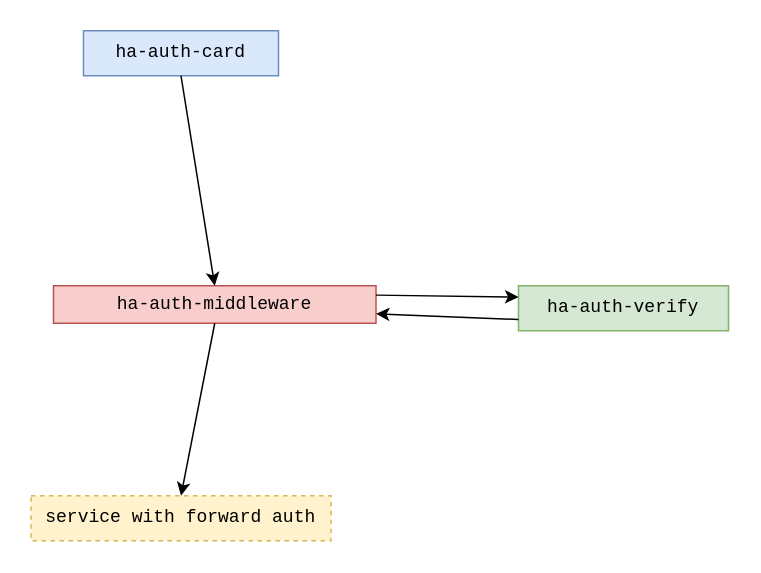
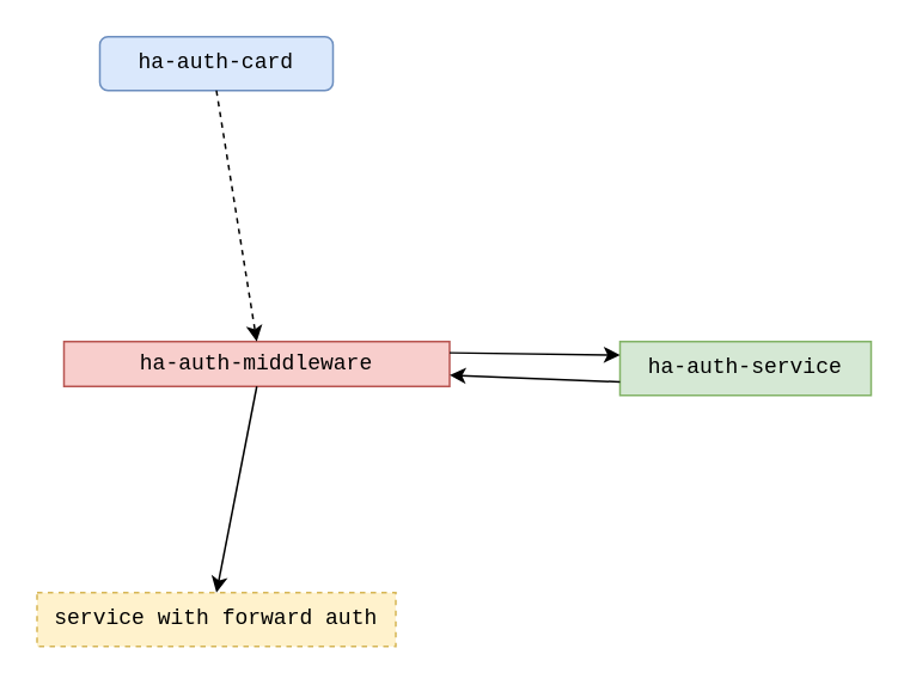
- <mxCell id="2" value="ha-auth-card" style="rounded=0;whiteSpace=wrap;html=1;fontFamily=Courier New;fillColor=#dae8fc;strokeColor=#6c8ebf;" vertex="1" parent="1"><mxGeometry x="55" y="20" width="130" height="30" as="geometry" /></mxCell>
+ <mxCell id="2" value="ha-auth-card" style="whiteSpace=wrap;html=1;fontFamily=Courier New;fillColor=#dae8fc;strokeColor=#6c8ebf;rounded=1;" vertex="1" parent="1"><mxGeometry x="55" y="20" width="130" height="30" as="geometry" /></mxCell>
- <mxCell id="5" value="" style="endArrow=classic;html=1;rounded=0;exitX=0.5;exitY=1;exitDx=0;exitDy=0;entryX=0.5;entryY=0;entryDx=0;entryDy=0;" edge="1" parent="1" source="2" target="3"><mxGeometry width="50" height="50" relative="1" as="geometry"><mxPoint x="255" y="140" as="sourcePoint" /><mxPoint x="305" y="90" as="targetPoint" /></mxGeometry></mxCell>
+ <mxCell id="5" value="" style="endArrow=classic;html=1;rounded=0;exitX=0.5;exitY=1;exitDx=0;exitDy=0;entryX=0.5;entryY=0;entryDx=0;entryDy=0;dashed=1;" edge="1" parent="1" source="2" target="3"><mxGeometry width="50" height="50" relative="1" as="geometry"><mxPoint x="255" y="140" as="sourcePoint" /><mxPoint x="305" y="90" as="targetPoint" /></mxGeometry></mxCell>
- <mxCell id="4" value="ha-auth-verify" style="rounded=0;whiteSpace=wrap;html=1;fontFamily=Courier New;fillColor=#d5e8d4;strokeColor=#82b366;" vertex="1" parent="1"><mxGeometry x="345" y="190" width="140" height="30" as="geometry" /></mxCell>
+ <mxCell id="4" value="ha-auth-service" style="rounded=0;whiteSpace=wrap;html=1;fontFamily=Courier New;fillColor=#d5e8d4;strokeColor=#82b366;" vertex="1" parent="1"><mxGeometry x="345" y="190" width="140" height="30" as="geometry" /></mxCell>
